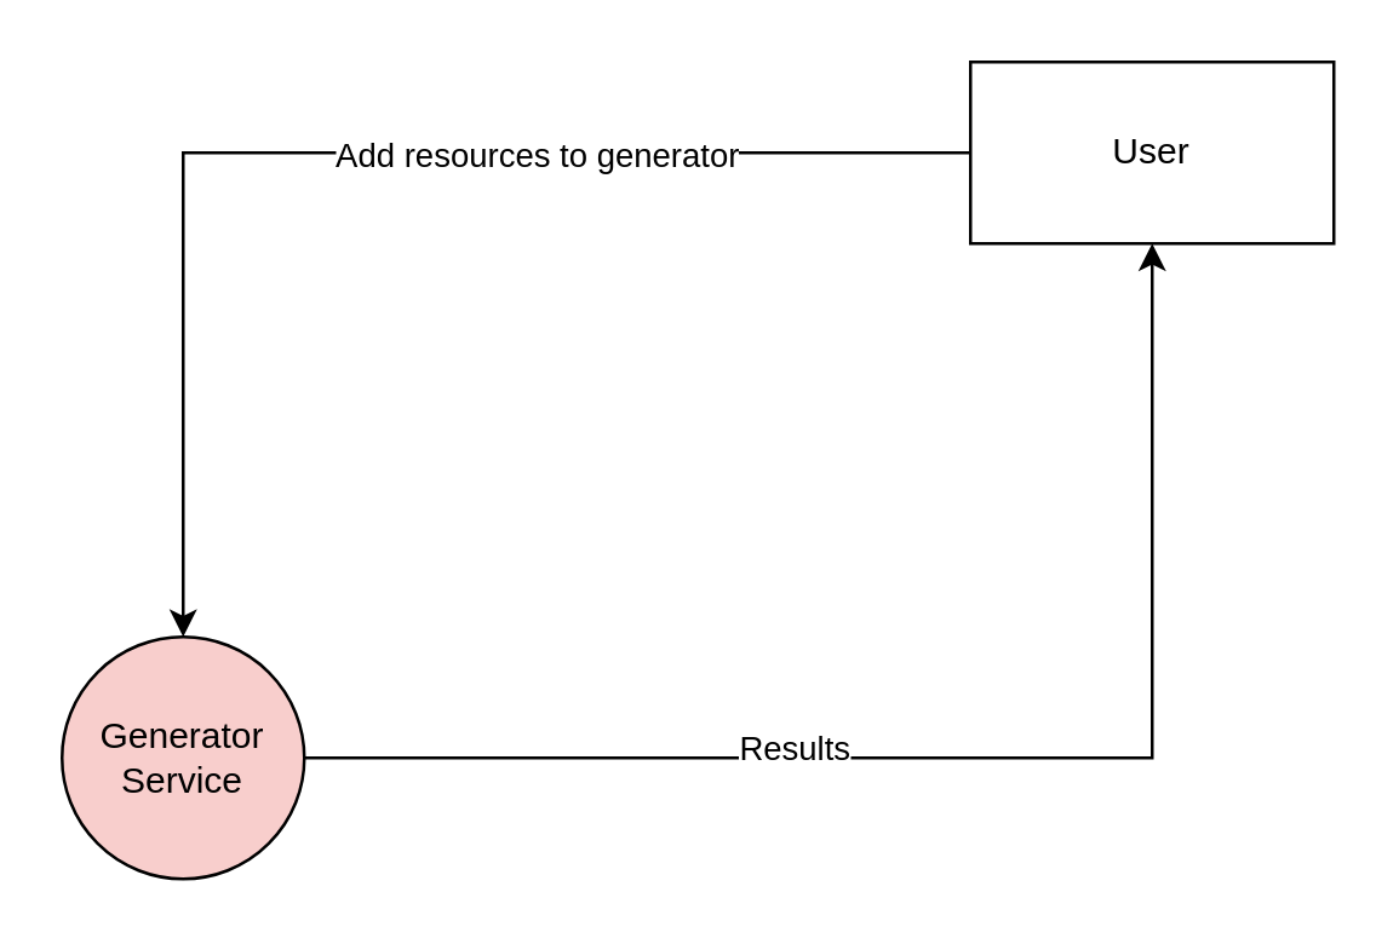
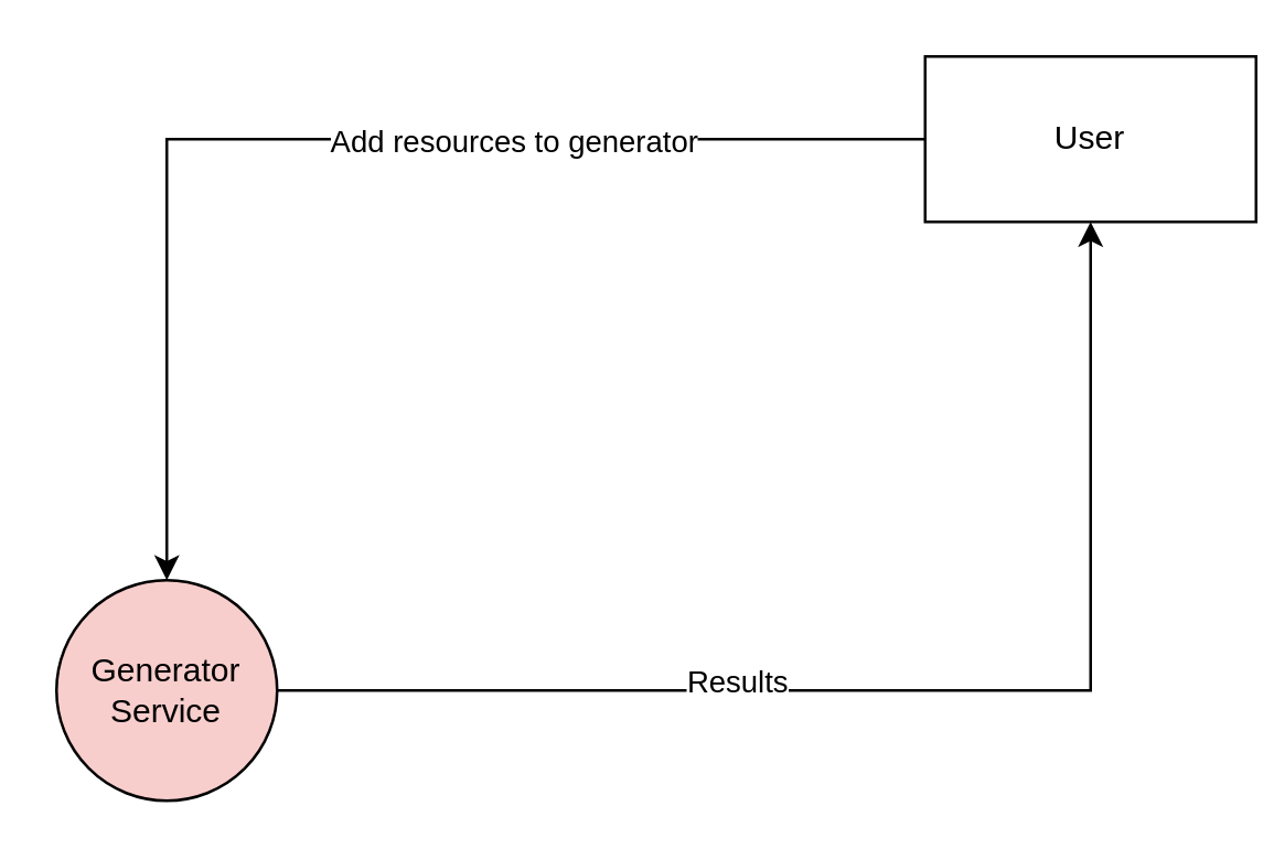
- <mxCell id="7" value="User" style="rounded=0;whiteSpace=wrap;html=1;" parent="1" vertex="1"><mxGeometry x="320" y="20" width="120" height="60" as="geometry" /></mxCell>
+ <mxCell id="7" value="User" style="rounded=0;whiteSpace=wrap;html=1;" parent="1" vertex="1"><mxGeometry x="335" y="20" width="120" height="60" as="geometry" /></mxCell>
